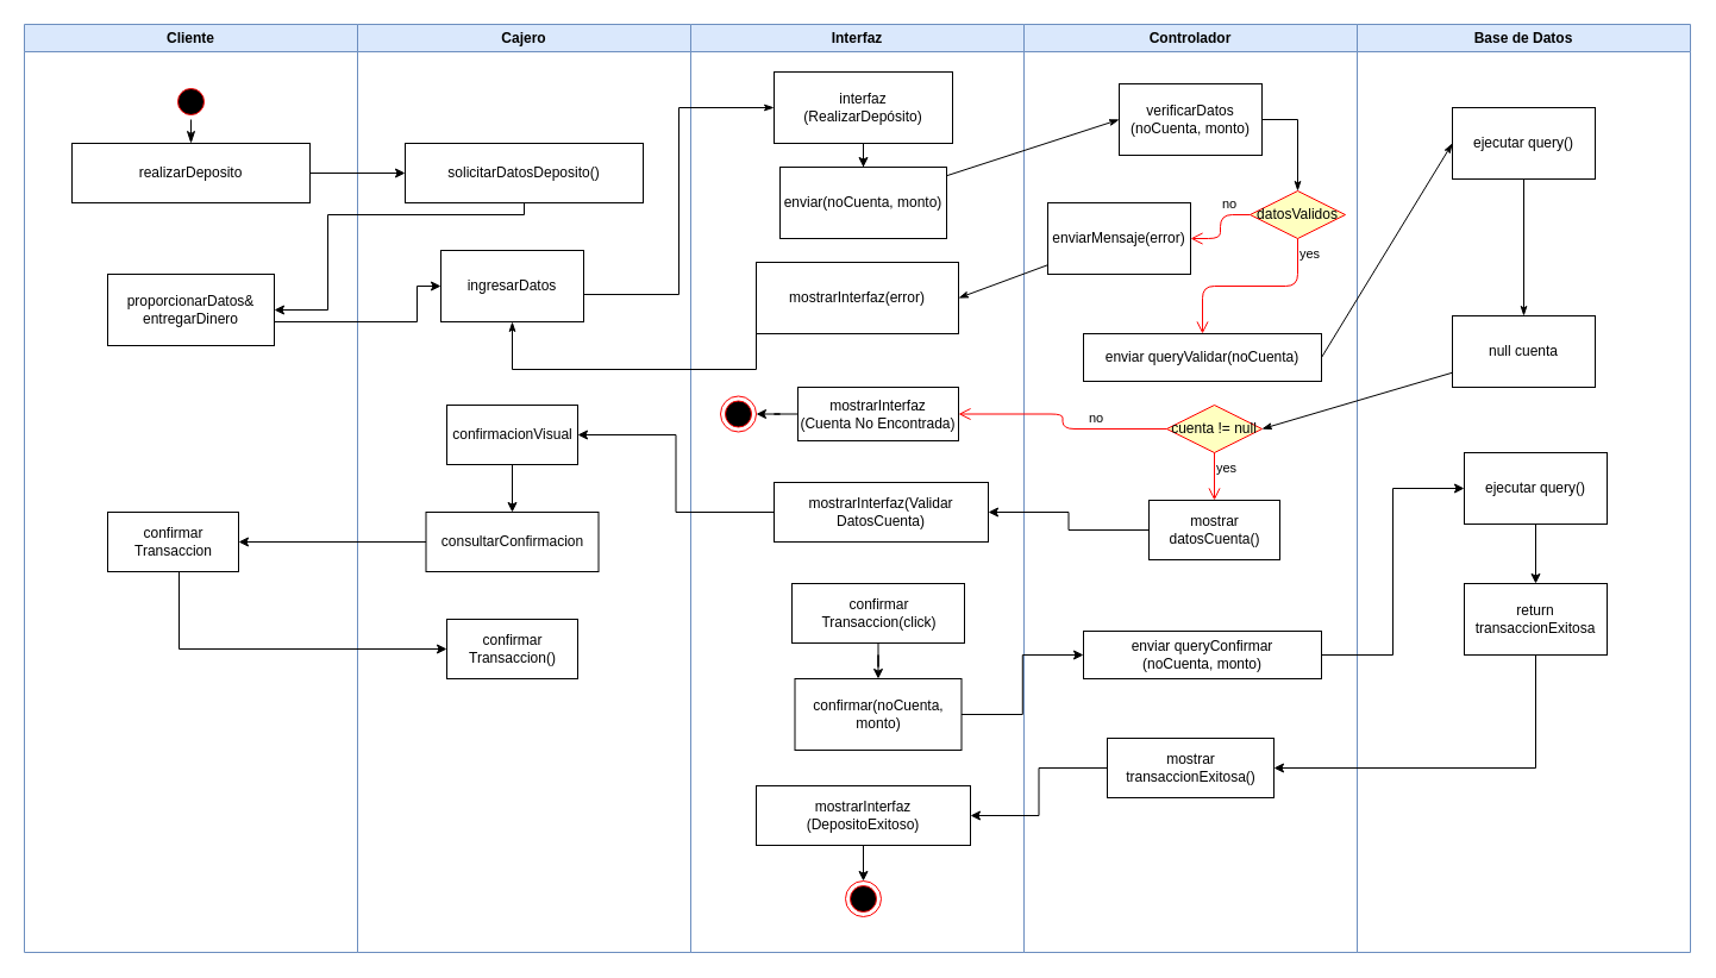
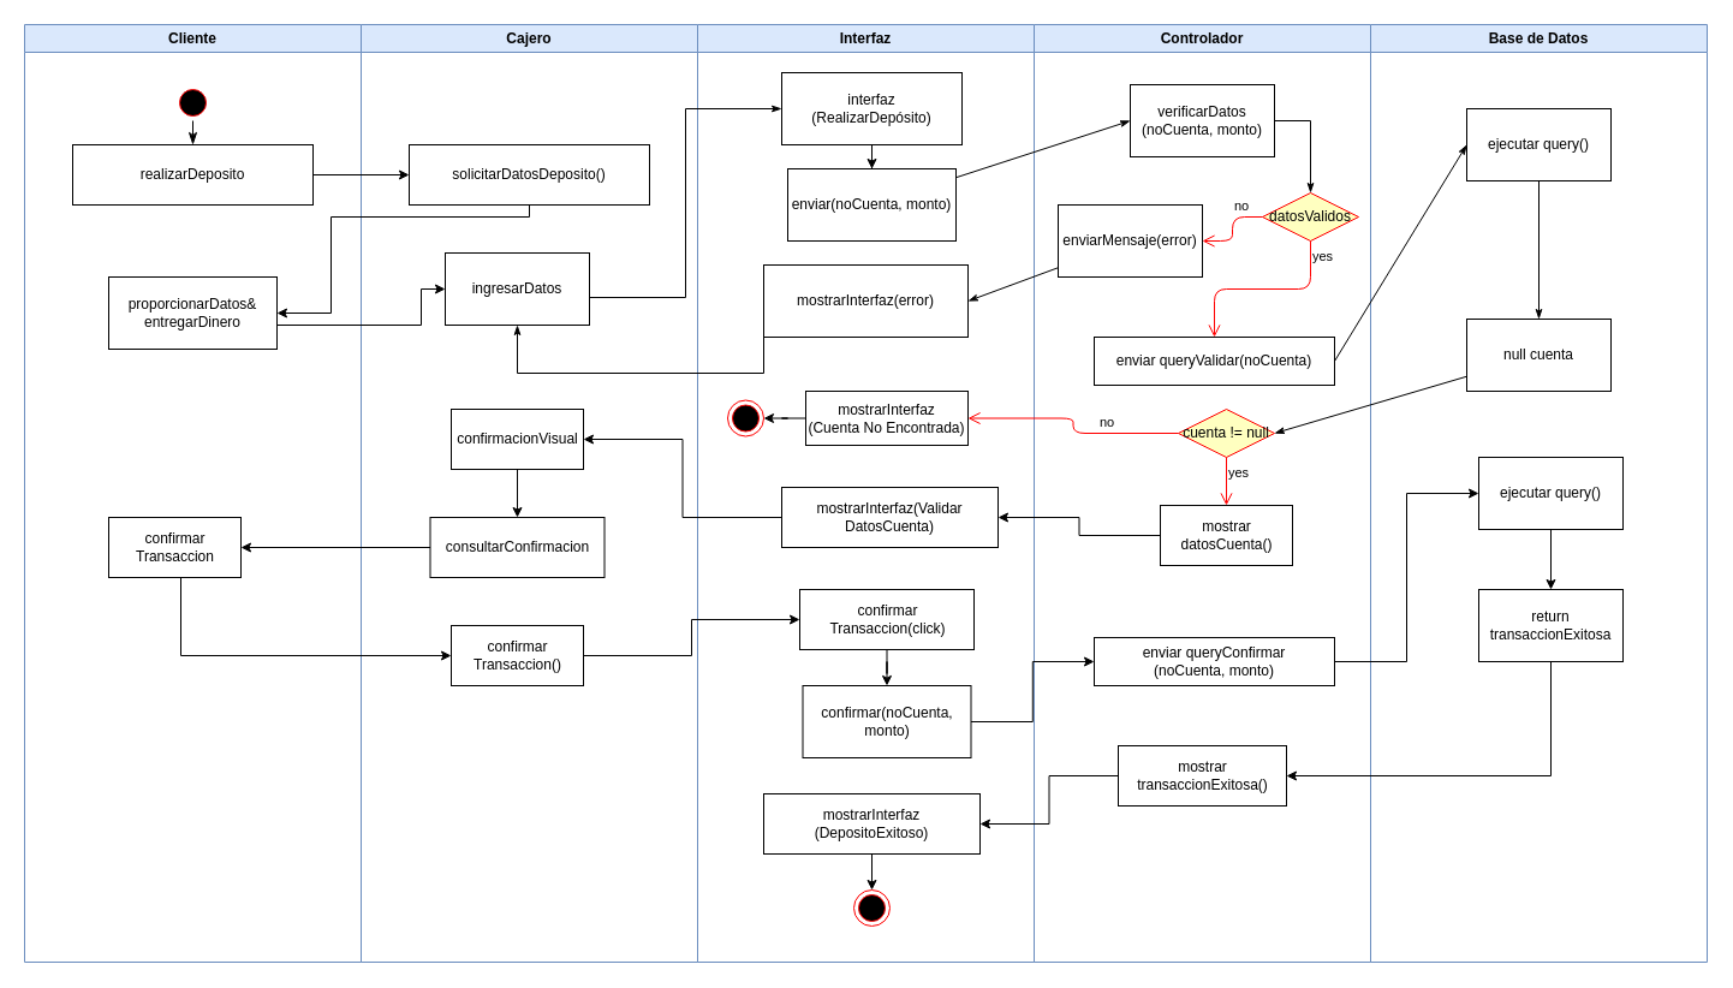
+ <mxCell id="64" style="edgeStyle=orthogonalEdgeStyle;rounded=0;orthogonalLoop=1;jettySize=auto;html=1;entryX=0;entryY=0.5;entryDx=0;entryDy=0;" parent="1" source="8" target="19" edge="1"><mxGeometry relative="1" as="geometry" /></mxCell>
